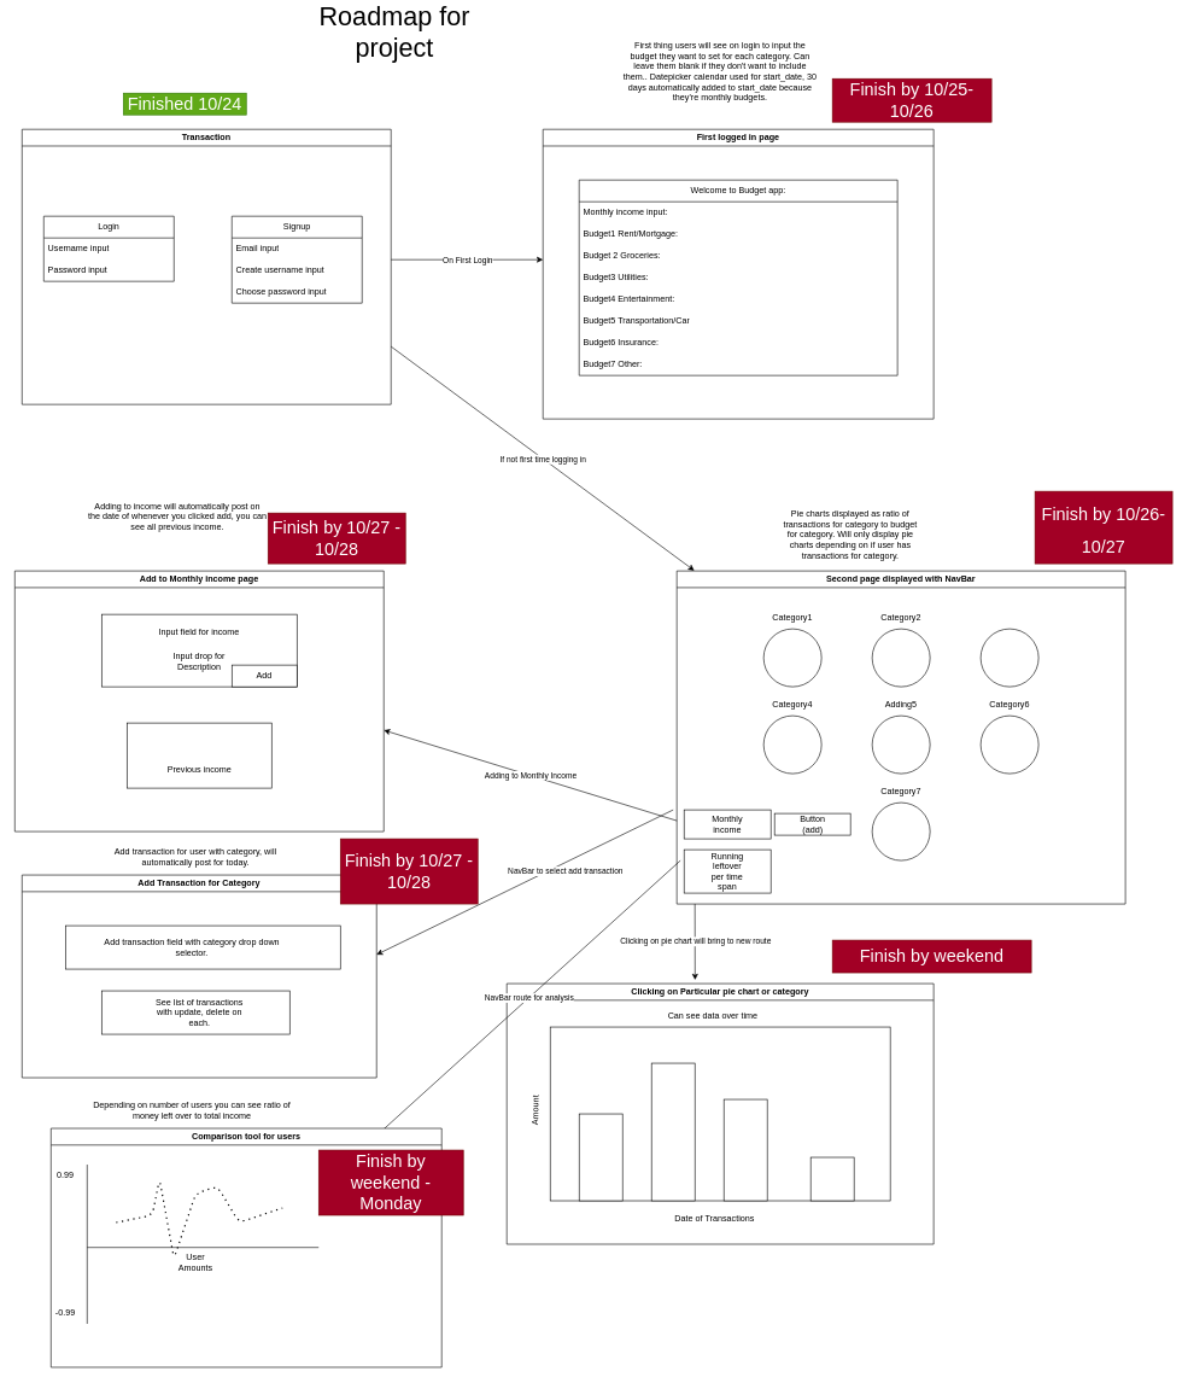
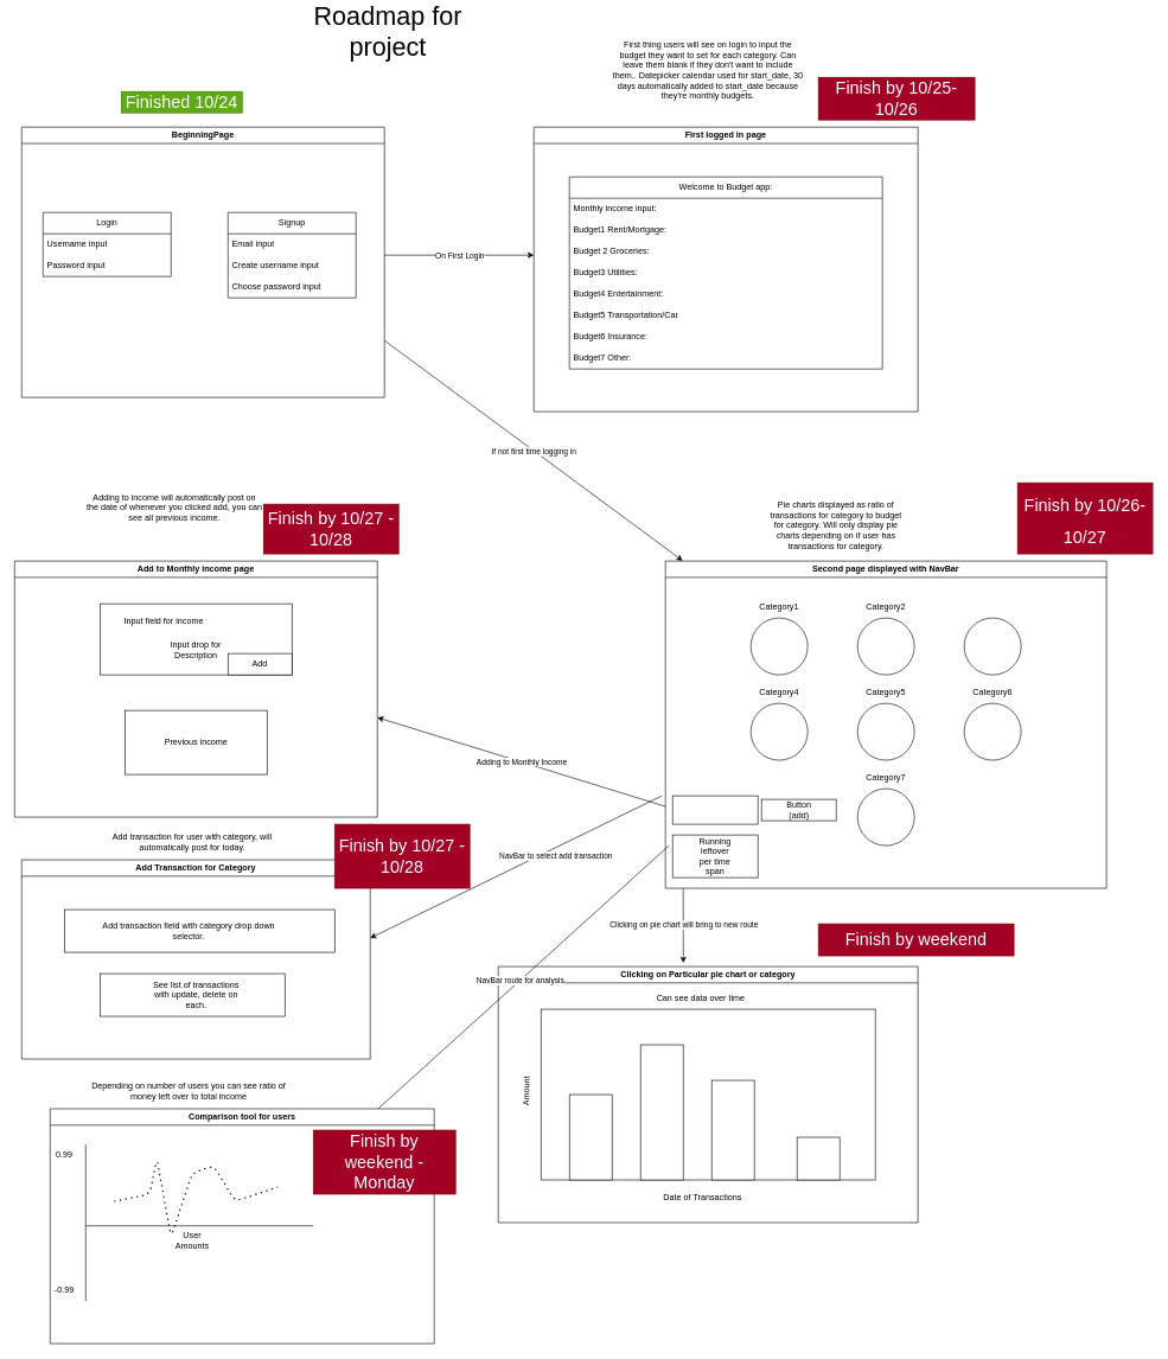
- <mxCell id="2" value="Transaction" style="swimlane;whiteSpace=wrap;html=1;" vertex="1" parent="1"><mxGeometry x="30" y="170" width="510" height="380" as="geometry" /></mxCell>
+ <mxCell id="2" value="BeginningPage" style="swimlane;whiteSpace=wrap;html=1;" vertex="1" parent="1"><mxGeometry x="30" y="170" width="510" height="380" as="geometry" /></mxCell>
- <mxCell id="49" value="Input field for income" style="text;html=1;strokeColor=none;fillColor=none;align=center;verticalAlign=middle;whiteSpace=wrap;rounded=0;" vertex="1" parent="46"><mxGeometry x="190" y="70" width="130" height="30" as="geometry" /></mxCell>
+ <mxCell id="49" value="Input field for income" style="text;html=1;strokeColor=none;fillColor=none;align=center;verticalAlign=middle;whiteSpace=wrap;rounded=0;" vertex="1" parent="46"><mxGeometry x="145" y="70" width="130" height="30" as="geometry" /></mxCell>
- <mxCell id="34" value="Adding5" style="text;html=1;strokeColor=none;fillColor=none;align=center;verticalAlign=middle;whiteSpace=wrap;rounded=0;" vertex="1" parent="23"><mxGeometry x="280" y="170" width="60" height="30" as="geometry" /></mxCell>
+ <mxCell id="34" value="Category5" style="text;html=1;strokeColor=none;fillColor=none;align=center;verticalAlign=middle;whiteSpace=wrap;rounded=0;" vertex="1" parent="23"><mxGeometry x="280" y="170" width="60" height="30" as="geometry" /></mxCell>
- <mxCell id="53" value="Previous income" style="text;html=1;strokeColor=none;fillColor=none;align=center;verticalAlign=middle;whiteSpace=wrap;rounded=0;" vertex="1" parent="46"><mxGeometry x="197.5" y="260" width="115" height="30" as="geometry" /></mxCell>
+ <mxCell id="53" value="Previous income" style="text;html=1;strokeColor=none;fillColor=none;align=center;verticalAlign=middle;whiteSpace=wrap;rounded=0;" vertex="1" parent="46"><mxGeometry x="197.5" y="240" width="115" height="30" as="geometry" /></mxCell>
- <mxCell id="38" value="Monthly income" style="text;html=1;strokeColor=none;fillColor=none;align=center;verticalAlign=middle;whiteSpace=wrap;rounded=0;" vertex="1" parent="23"><mxGeometry x="40" y="335" width="60" height="30" as="geometry" /></mxCell>
